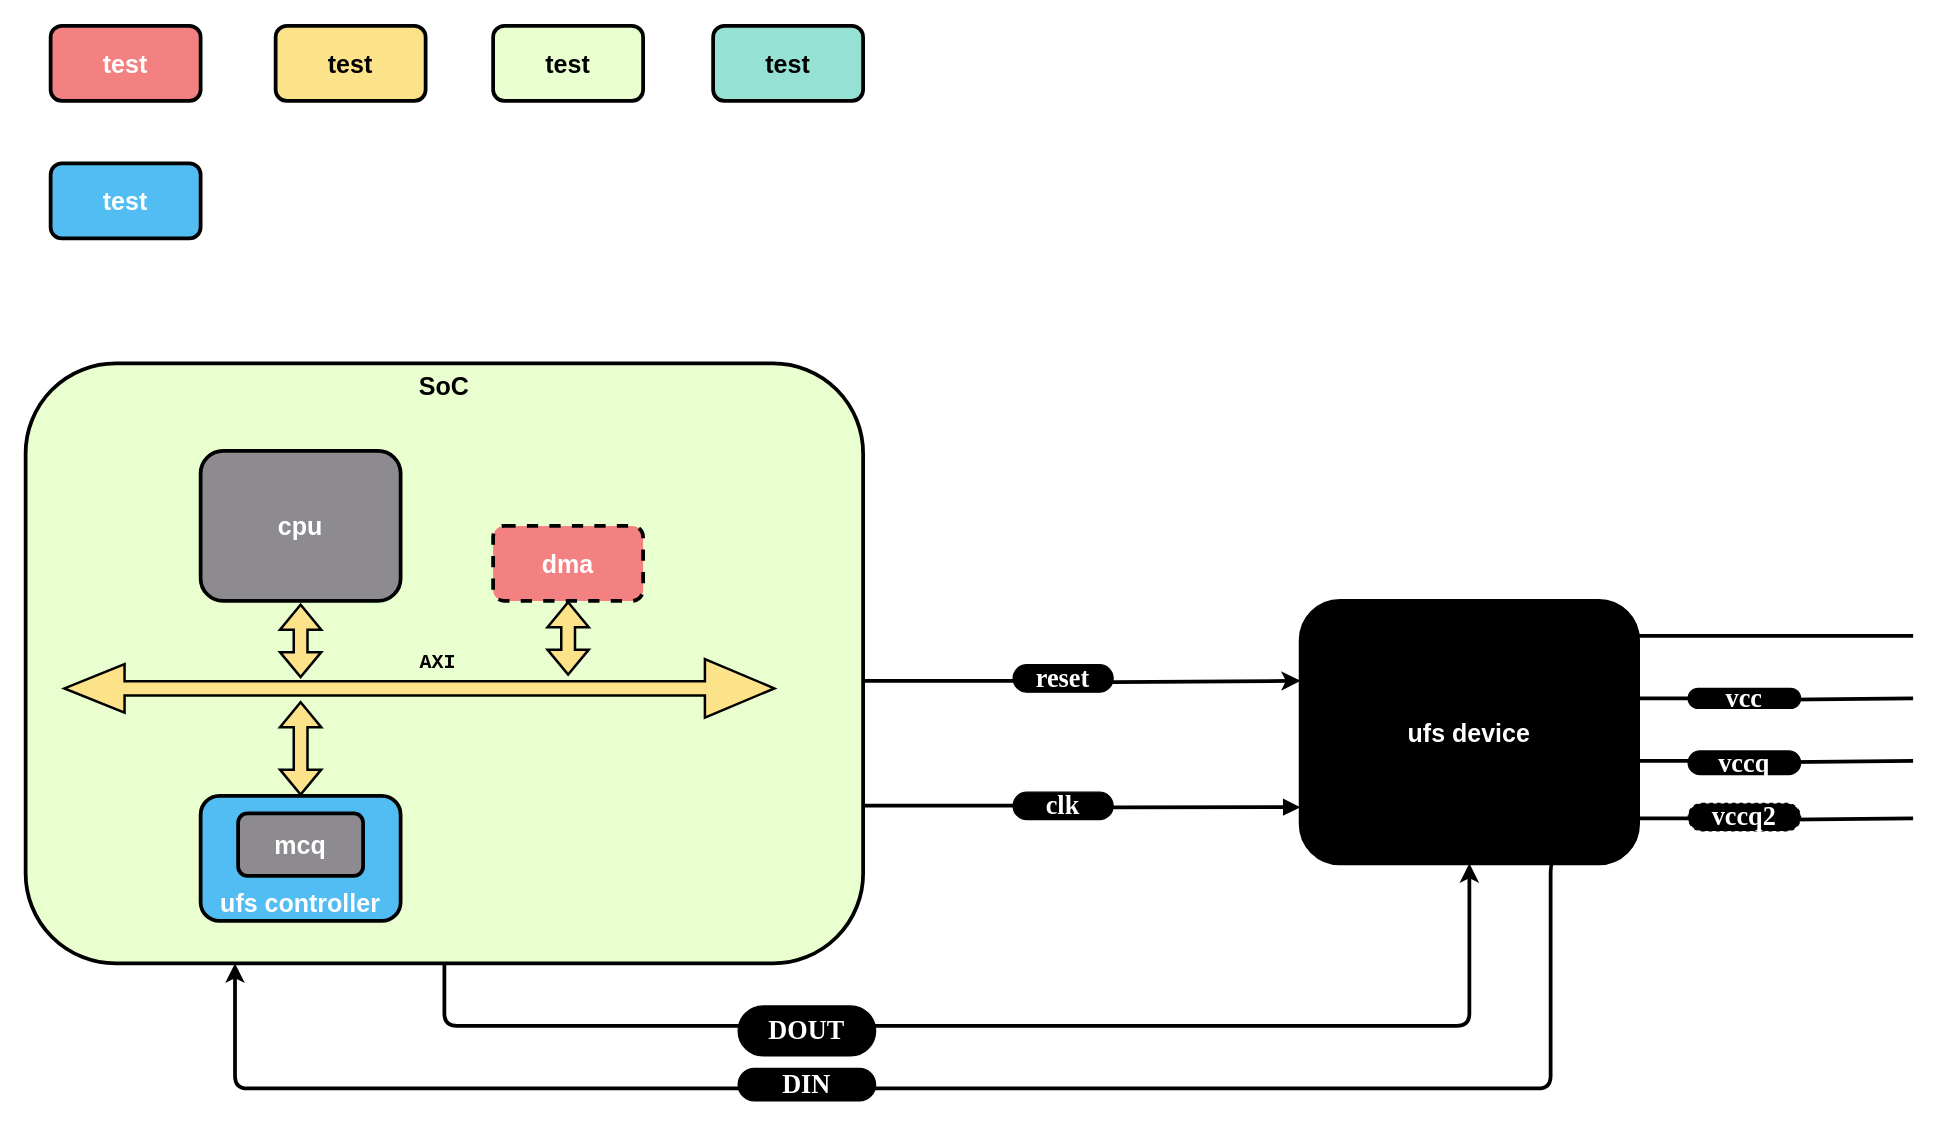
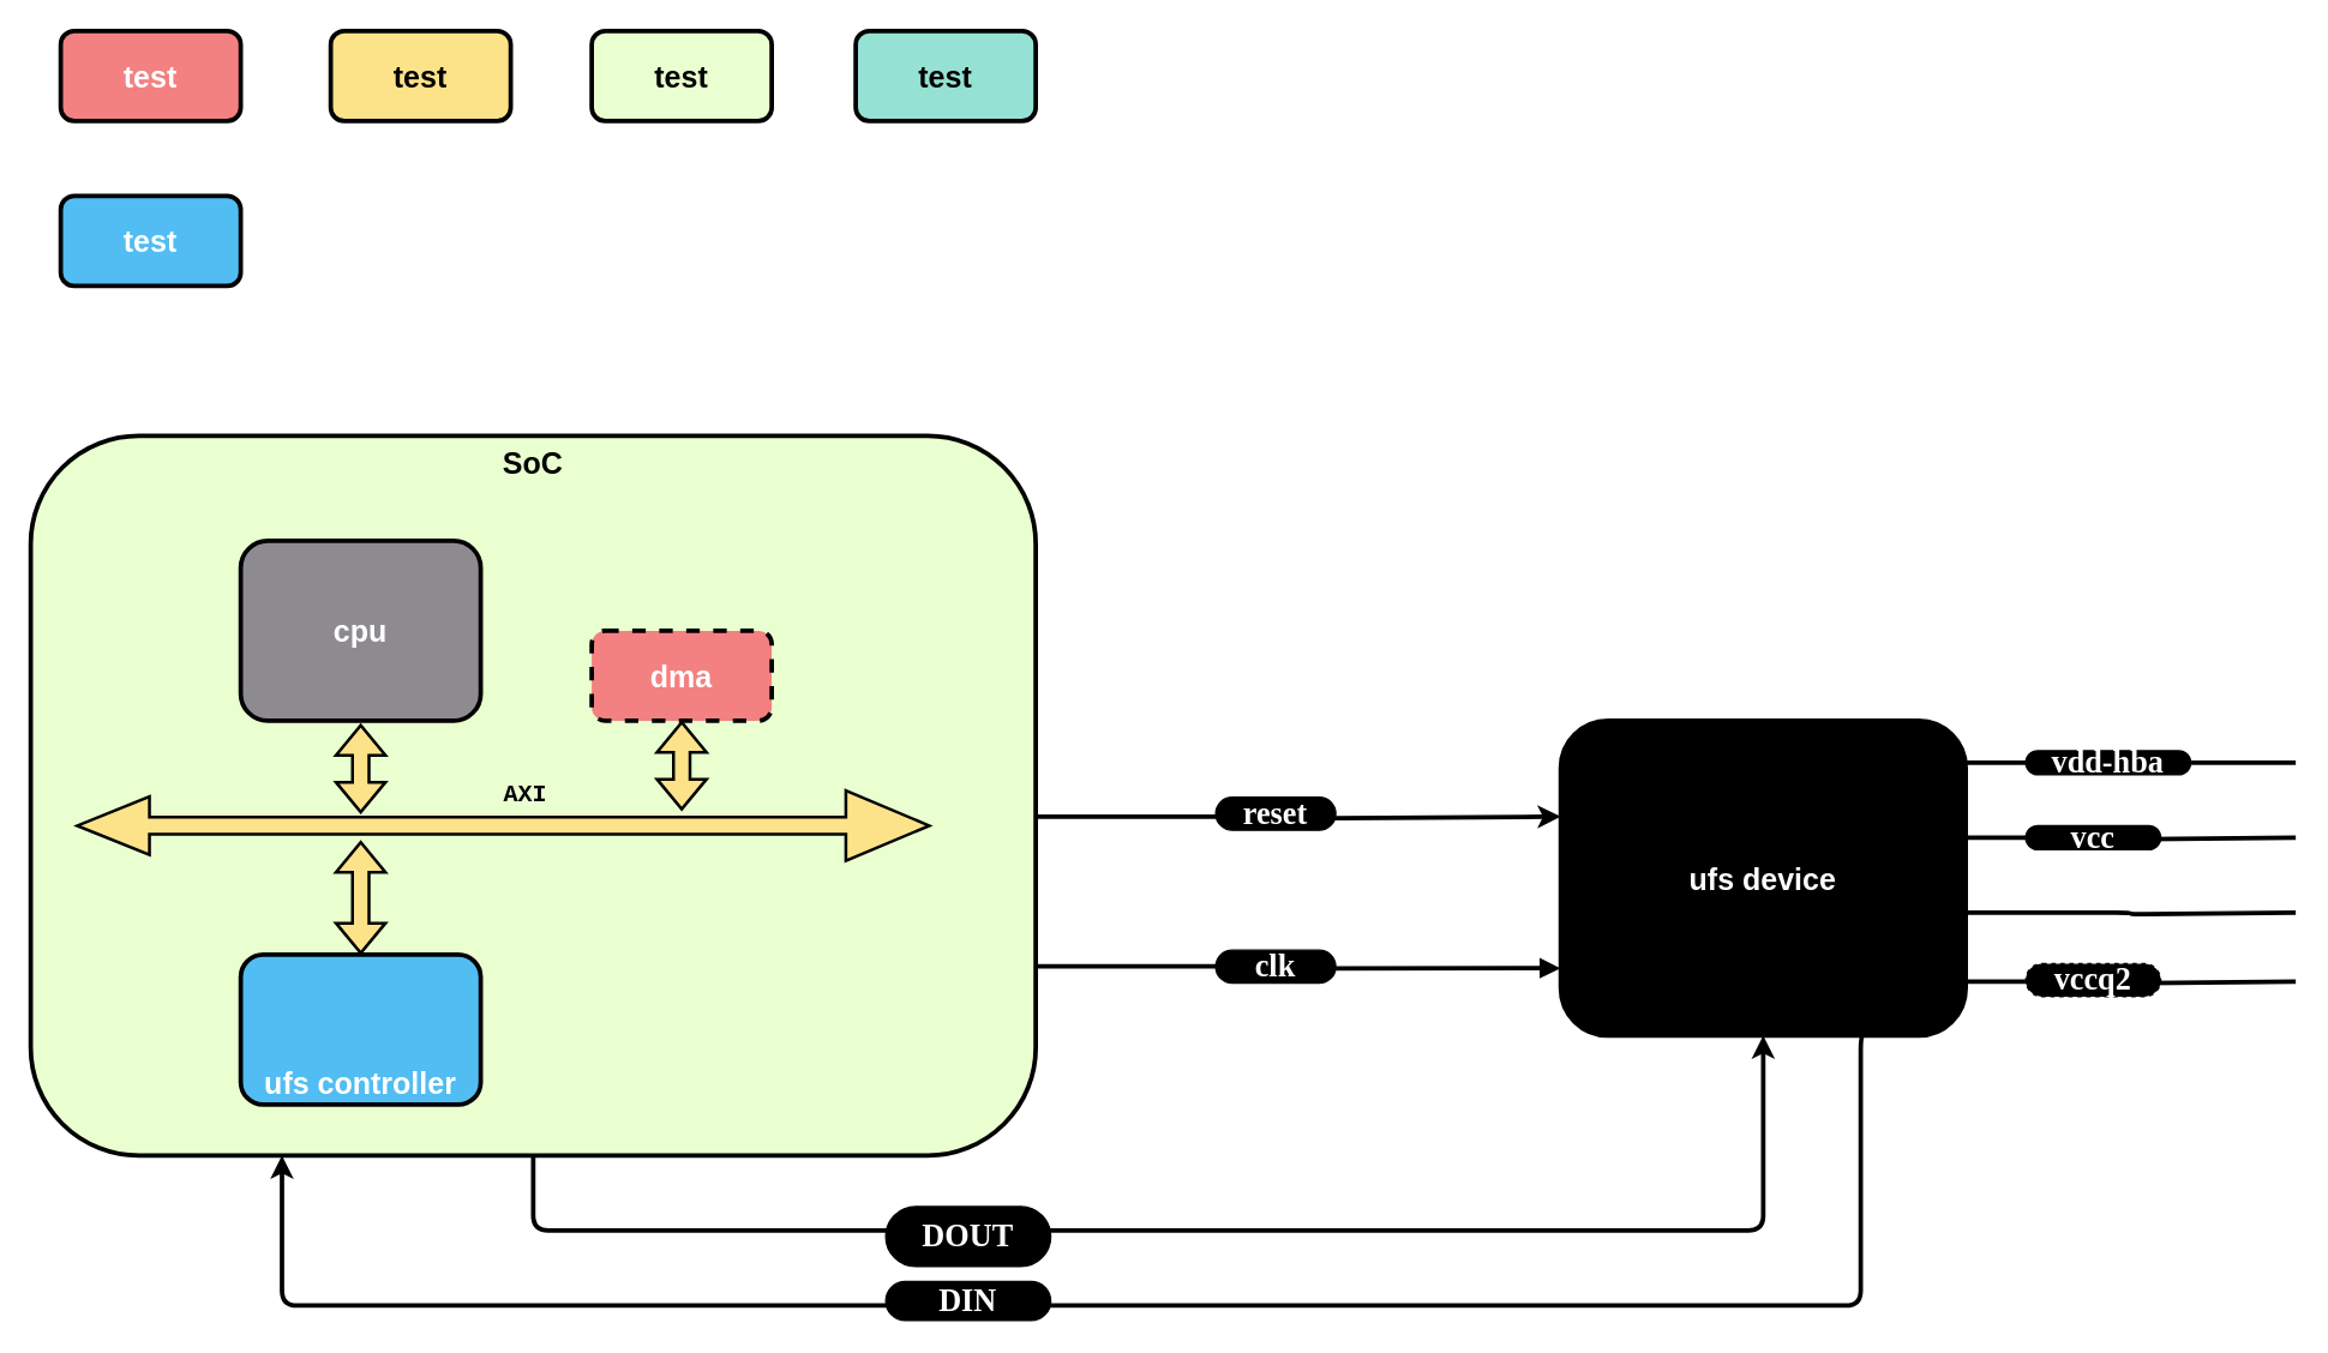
+ <mxCell id="25" value="&lt;span style=&quot;&quot;&gt;&lt;b&gt;&lt;font style=&quot;font-size: 21px;&quot;&gt;vdd-hba&lt;/font&gt;&lt;/b&gt;&lt;/span&gt;" style="rounded=1;html=1;fontFamily=Comic Sans MS;fontSize=11;fontColor=#FFFFFF;labelBackgroundColor=none;arcSize=50;fillColor=#000000;whiteSpace=wrap;" vertex="1" parent="1"><mxGeometry x="1350" y="500" width="110" height="16" as="geometry" /></mxCell>
- <mxCell id="27" value="&lt;span style=&quot;&quot;&gt;&lt;b&gt;&lt;font style=&quot;font-size: 21px;&quot;&gt;vccq&lt;/font&gt;&lt;/b&gt;&lt;/span&gt;" style="rounded=1;html=1;fontFamily=Comic Sans MS;fontSize=11;fontColor=#FFFFFF;labelBackgroundColor=none;arcSize=50;fillColor=#000000;whiteSpace=wrap;" vertex="1" parent="1"><mxGeometry x="1350" y="600" width="90" height="19" as="geometry" /></mxCell>
- <mxCell id="13" value="&lt;font color=&quot;#ffffff&quot; style=&quot;font-size: 20px;&quot;&gt;&lt;b style=&quot;&quot;&gt;mcq&lt;/b&gt;&lt;/font&gt;" style="rounded=1;whiteSpace=wrap;html=1;fillColor=#8D8B8F;strokeWidth=3;" parent="1" vertex="1"><mxGeometry x="190" y="650" width="100" height="50" as="geometry" /></mxCell>
